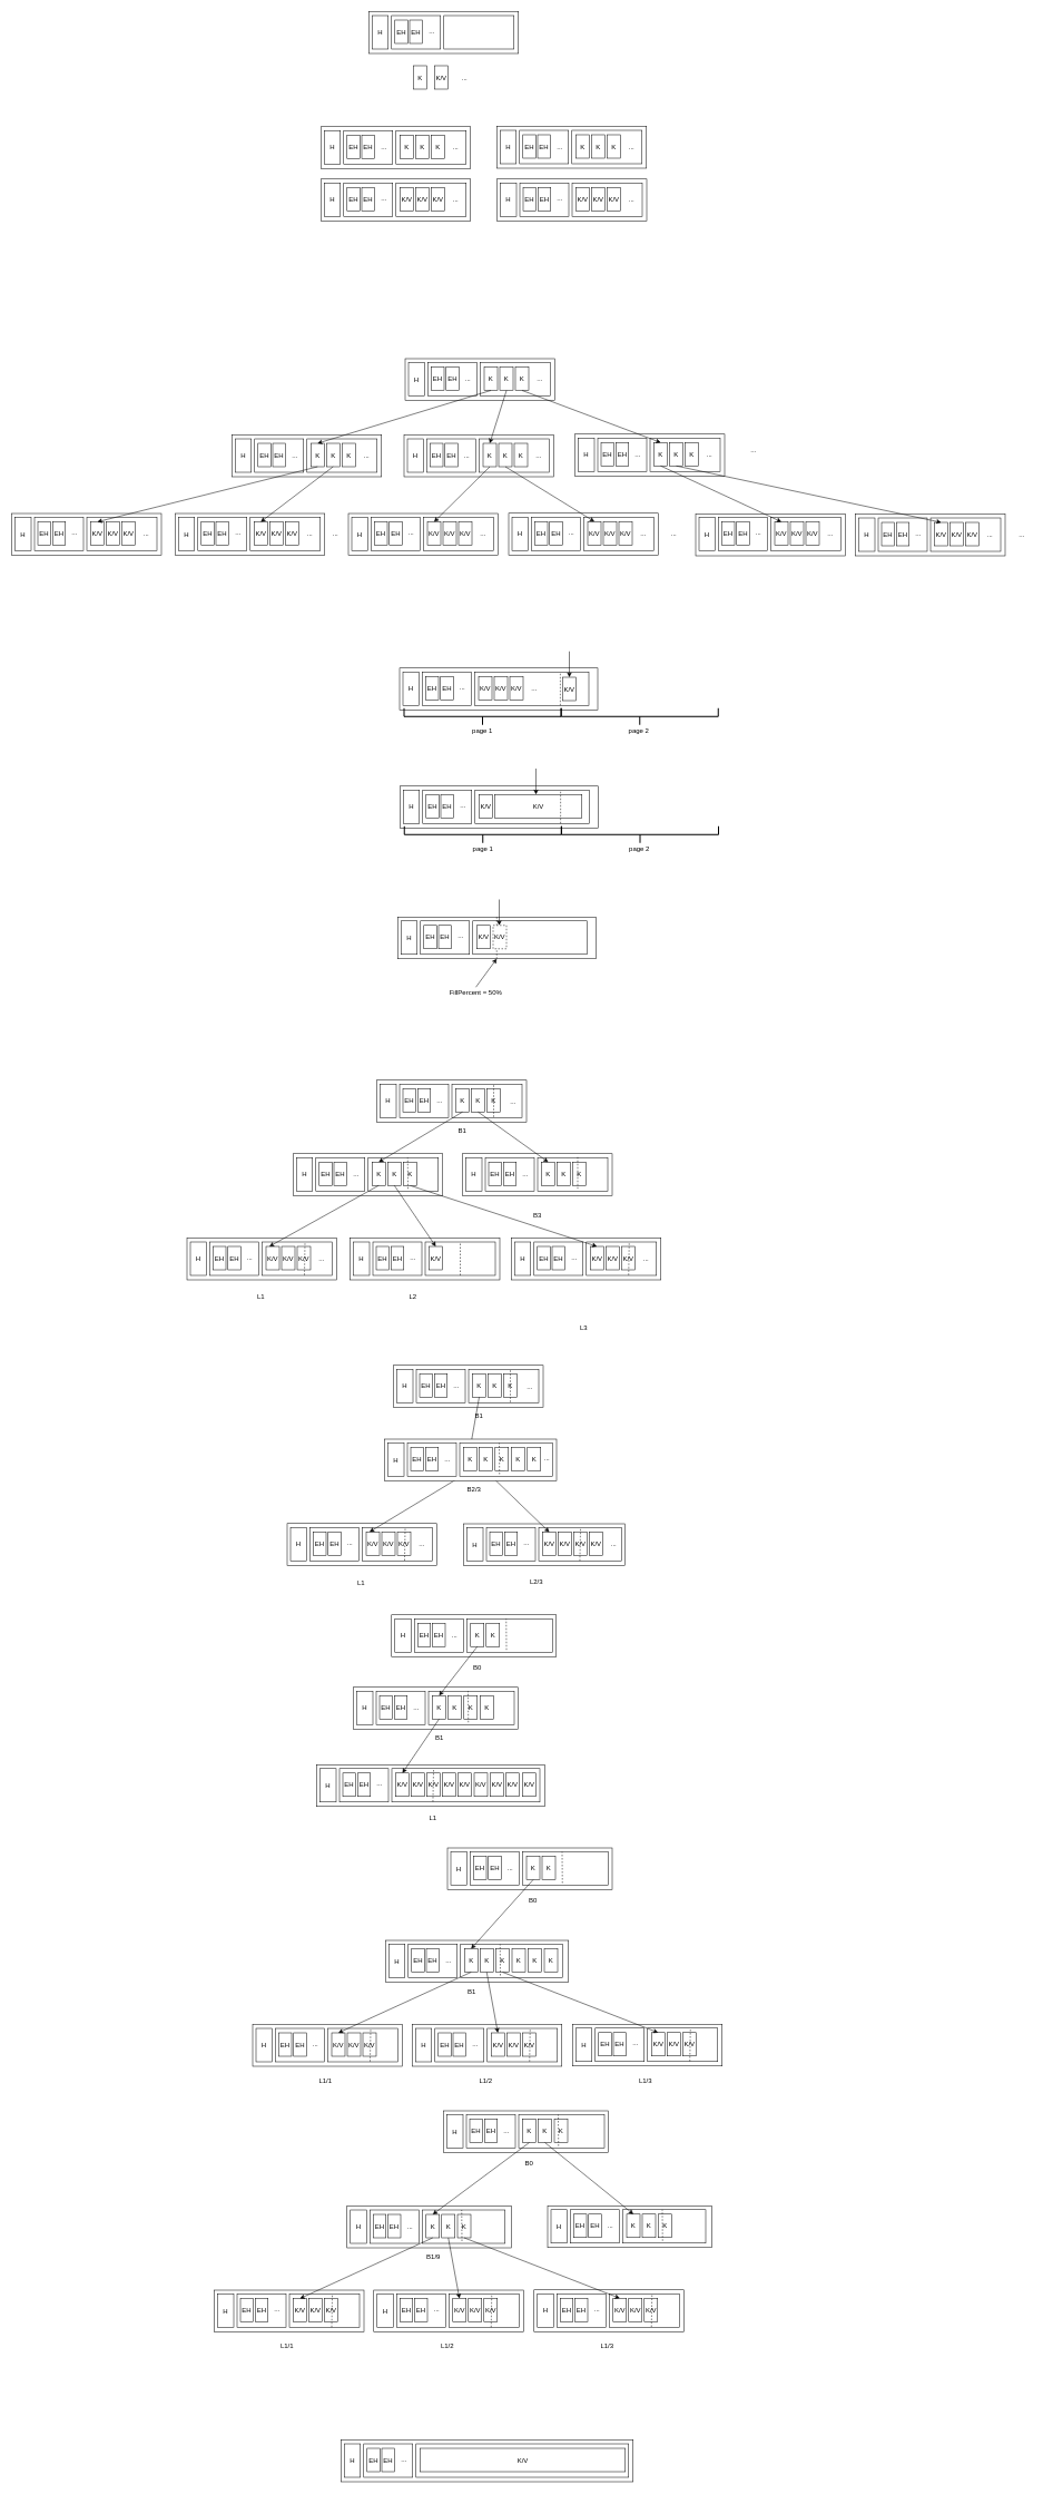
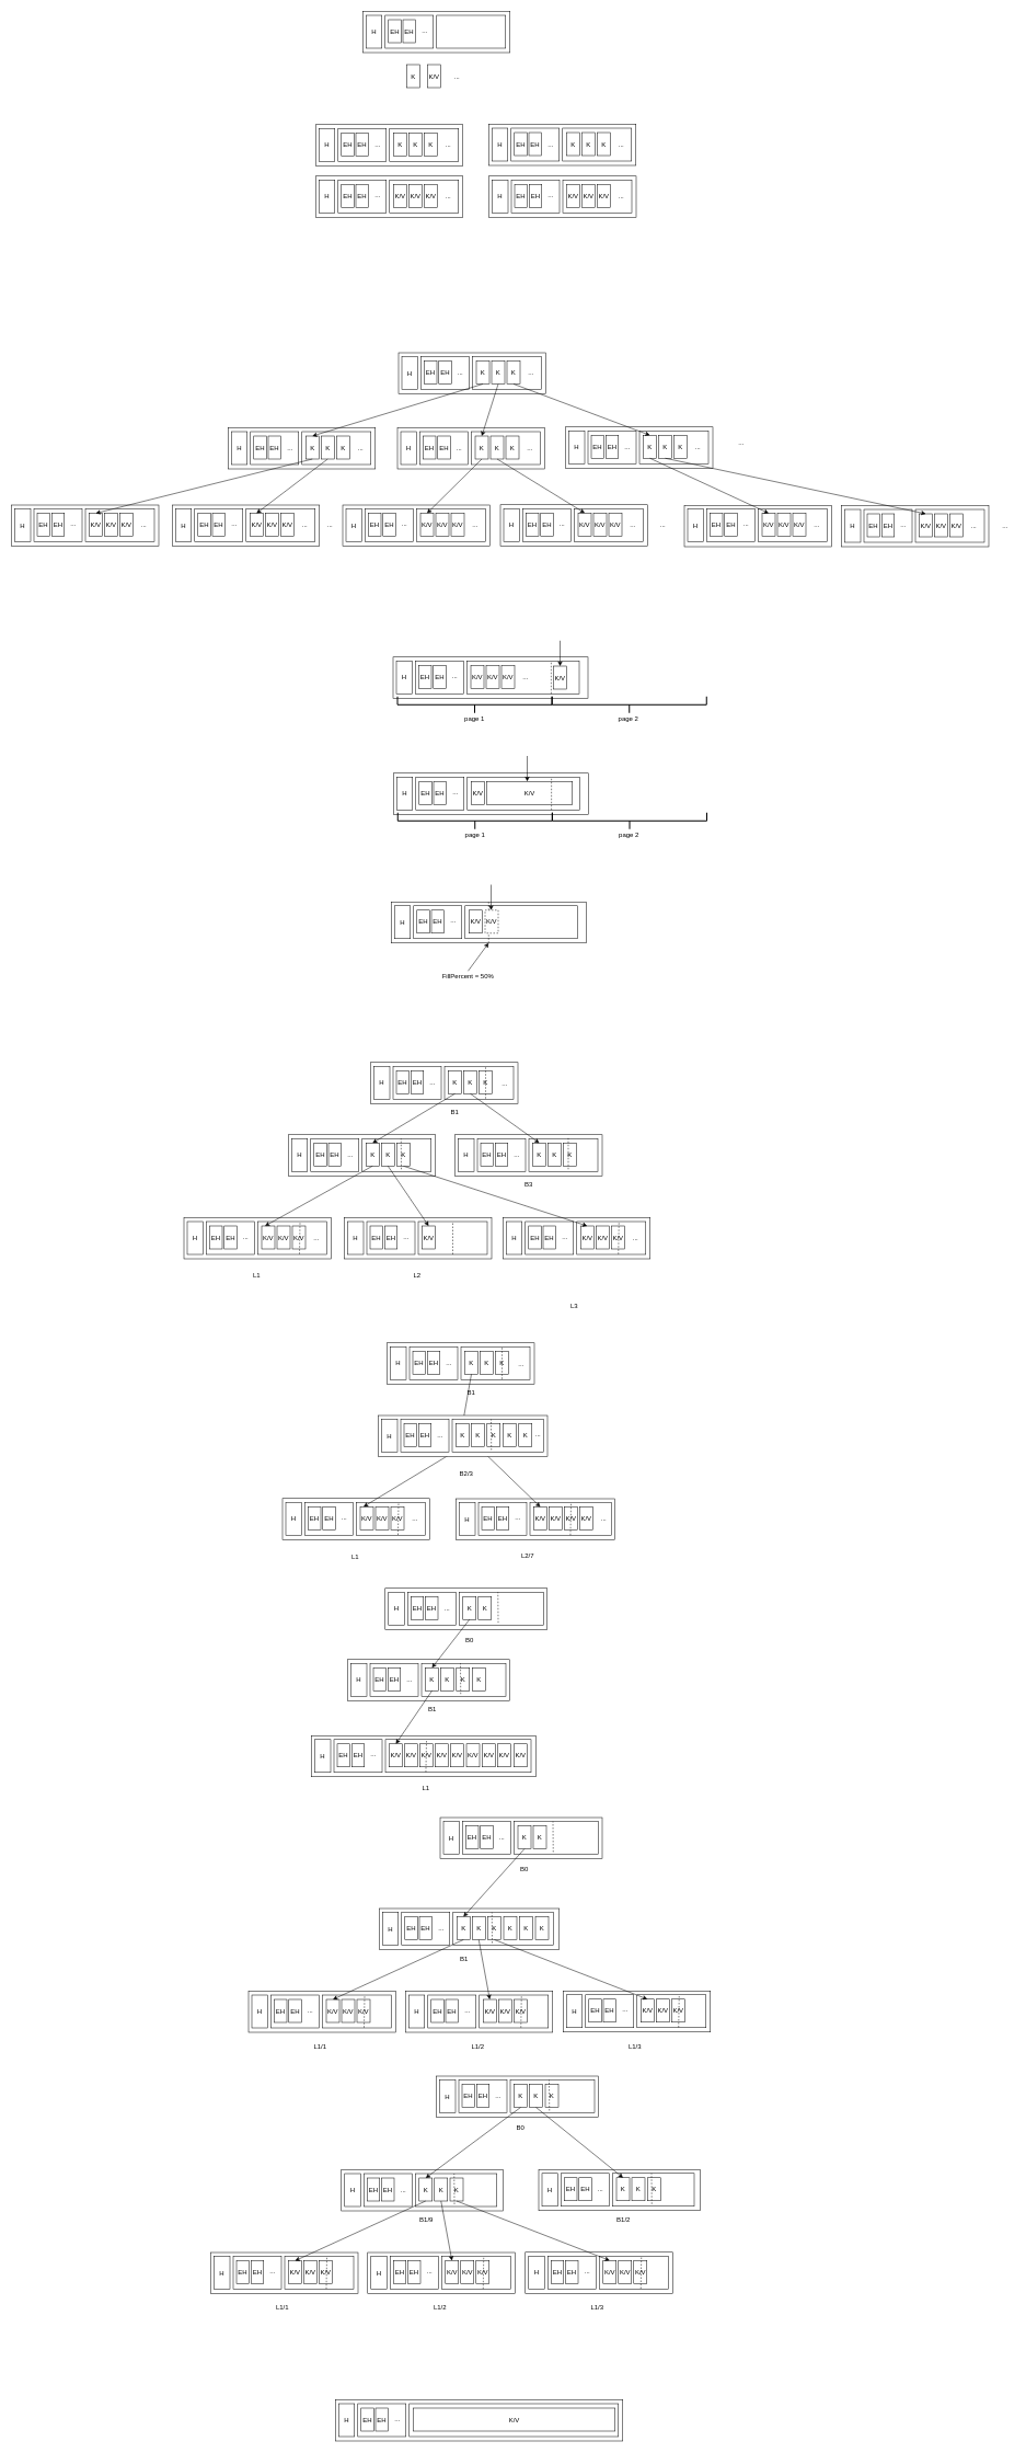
- <mxCell id="365" value="B3" style="text;html=1;strokeColor=none;fillColor=none;align=center;verticalAlign=middle;whiteSpace=wrap;rounded=0;" vertex="1" parent="1"><mxGeometry x="944.5" y="2171" width="40" height="20" as="geometry" /></mxCell>
+ <mxCell id="365" value="B3" style="text;html=1;strokeColor=none;fillColor=none;align=center;verticalAlign=middle;whiteSpace=wrap;rounded=0;" vertex="1" parent="1"><mxGeometry x="944.5" y="2151" width="40" height="20" as="geometry" /></mxCell>
- <mxCell id="343" value="L2" style="text;html=1;strokeColor=none;fillColor=none;align=center;verticalAlign=middle;whiteSpace=wrap;rounded=0;" vertex="1" parent="1"><mxGeometry x="720.5" y="2318" width="40" height="20" as="geometry" /></mxCell>
+ <mxCell id="343" value="L2" style="text;html=1;strokeColor=none;fillColor=none;align=center;verticalAlign=middle;whiteSpace=wrap;rounded=0;" vertex="1" parent="1"><mxGeometry x="740.5" y="2318" width="40" height="20" as="geometry" /></mxCell>
- <mxCell id="416" value="B2/3" style="text;html=1;strokeColor=none;fillColor=none;align=center;verticalAlign=middle;whiteSpace=wrap;rounded=0;" vertex="1" parent="1"><mxGeometry x="830.5" y="2663.5" width="40" height="20" as="geometry" /></mxCell>
+ <mxCell id="416" value="B2/3" style="text;html=1;strokeColor=none;fillColor=none;align=center;verticalAlign=middle;whiteSpace=wrap;rounded=0;" vertex="1" parent="1"><mxGeometry x="830.5" y="2678.5" width="40" height="20" as="geometry" /></mxCell>
- <mxCell id="418" value="L2/3" style="text;html=1;strokeColor=none;fillColor=none;align=center;verticalAlign=middle;whiteSpace=wrap;rounded=0;" vertex="1" parent="1"><mxGeometry x="942.5" y="2830" width="40" height="20" as="geometry" /></mxCell>
+ <mxCell id="418" value="L2/7" style="text;html=1;strokeColor=none;fillColor=none;align=center;verticalAlign=middle;whiteSpace=wrap;rounded=0;" vertex="1" parent="1"><mxGeometry x="942.5" y="2830" width="40" height="20" as="geometry" /></mxCell>
+ <mxCell id="617" value="B1/2" style="text;html=1;strokeColor=none;fillColor=none;align=center;verticalAlign=middle;whiteSpace=wrap;rounded=0;" vertex="1" parent="616"><mxGeometry x="135" y="81" width="40" height="20" as="geometry" /></mxCell>
